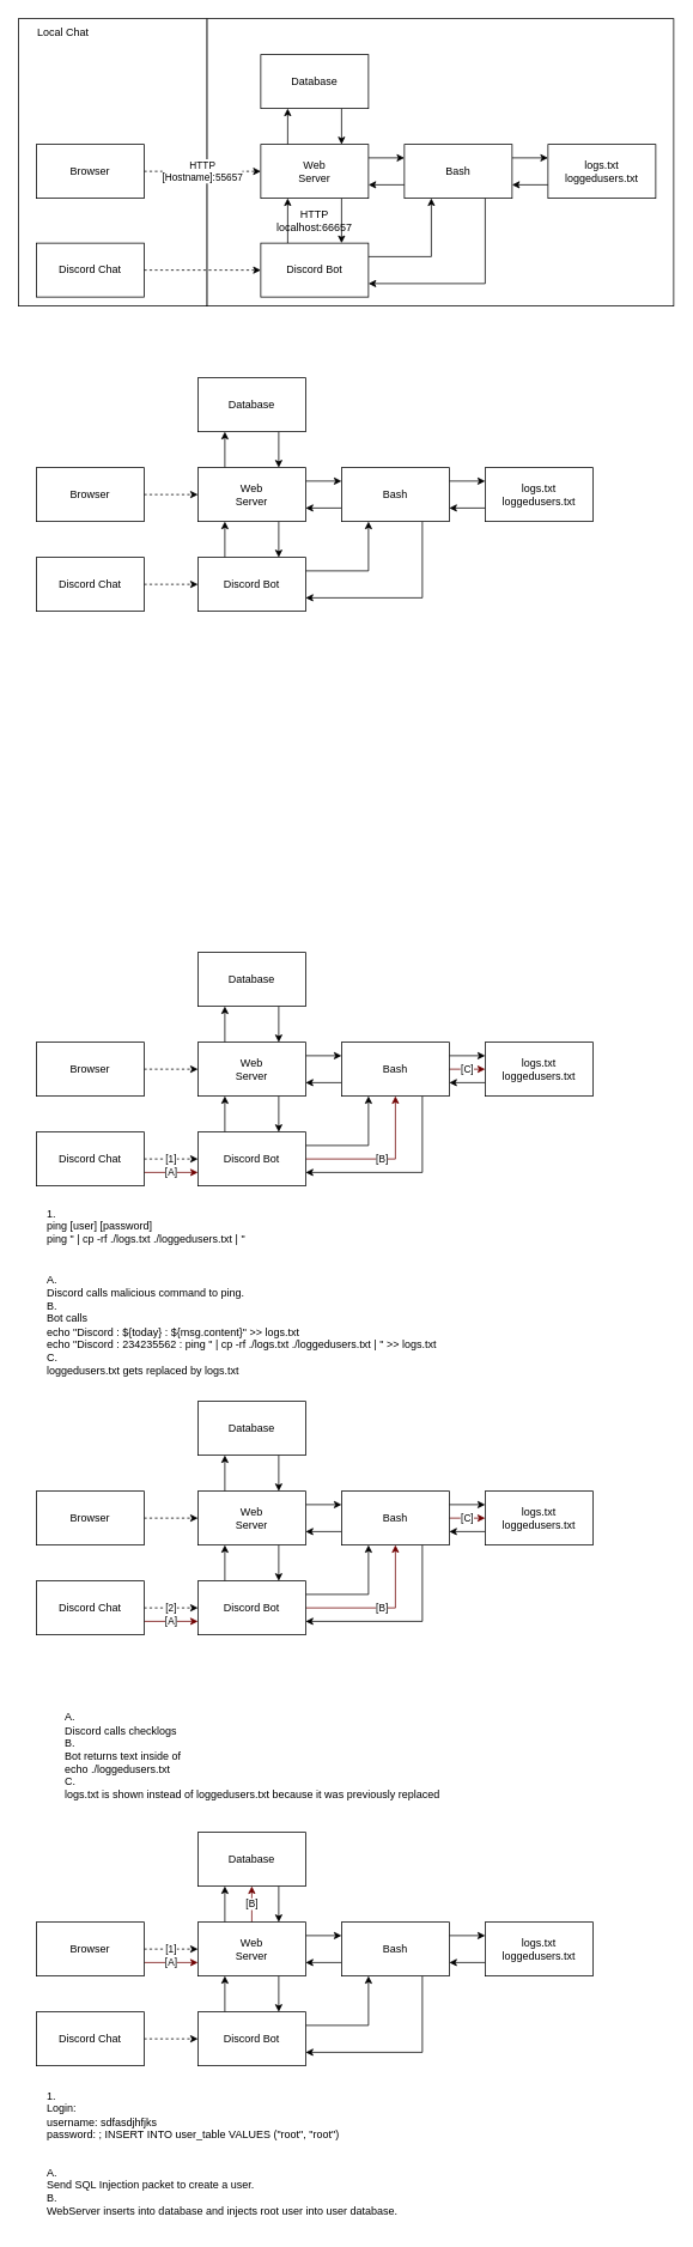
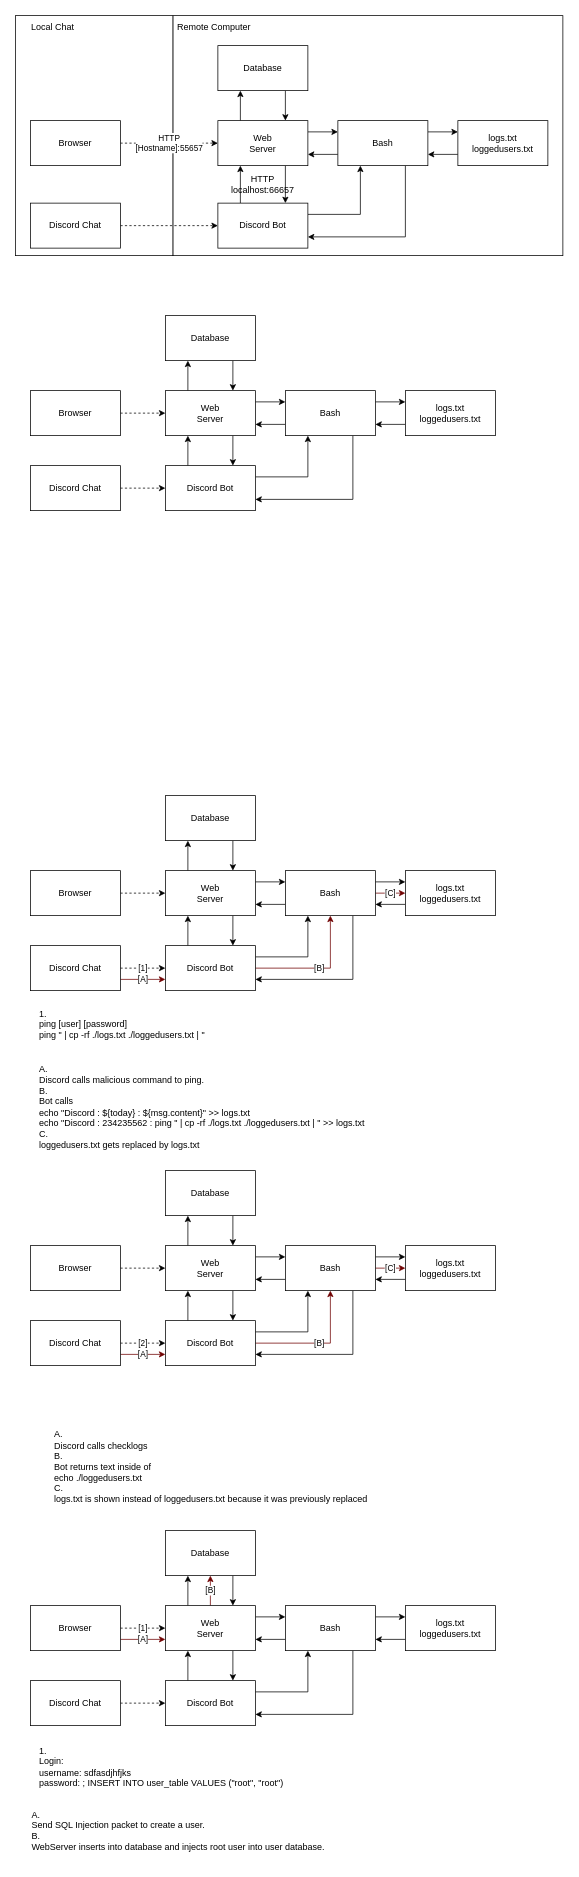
+ <mxCell id="113" value="Remote Computer" style="text;html=1;strokeColor=none;fillColor=none;align=center;verticalAlign=middle;whiteSpace=wrap;rounded=0;" vertex="1" parent="1"><mxGeometry x="230" y="20" width="110" height="30" as="geometry" /></mxCell>
- <mxCell id="92" value="A.&lt;br&gt;Send SQL Injection packet to create a user.&lt;br&gt;B.&lt;br&gt;WebServer inserts into database and injects root user into user database." style="text;html=1;strokeColor=none;fillColor=none;align=left;verticalAlign=middle;whiteSpace=wrap;rounded=0;" parent="1" vertex="1"><mxGeometry x="50" y="2400" width="530" height="80" as="geometry" /></mxCell>
+ <mxCell id="92" value="A.&lt;br&gt;Send SQL Injection packet to create a user.&lt;br&gt;B.&lt;br&gt;WebServer inserts into database and injects root user into user database." style="text;html=1;strokeColor=none;fillColor=none;align=left;verticalAlign=middle;whiteSpace=wrap;rounded=0;" parent="1" vertex="1"><mxGeometry x="40" y="2400" width="530" height="80" as="geometry" /></mxCell>
